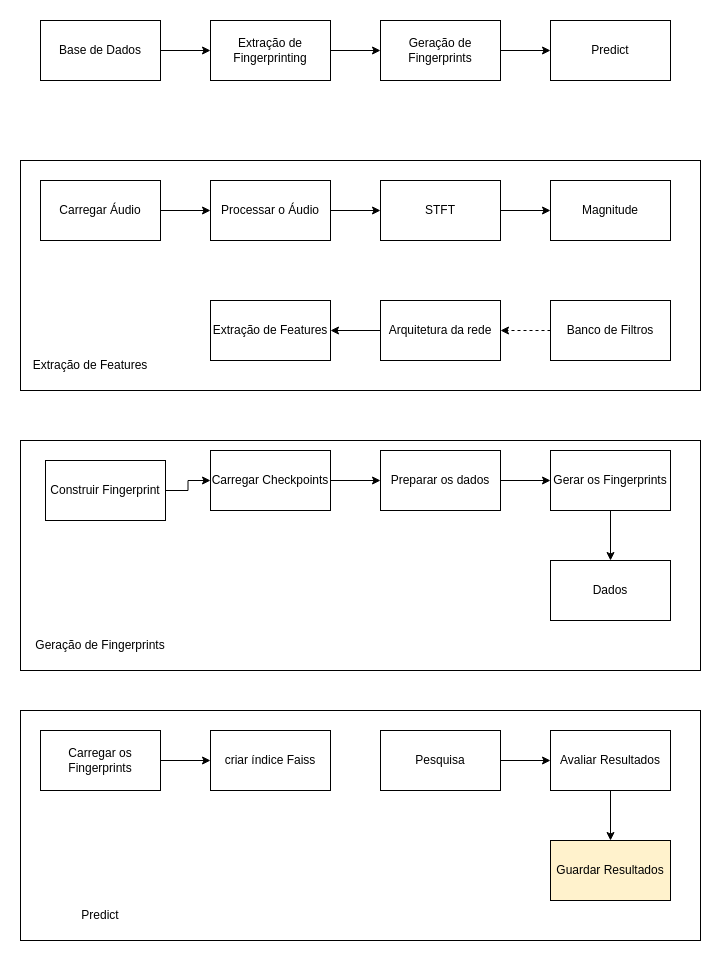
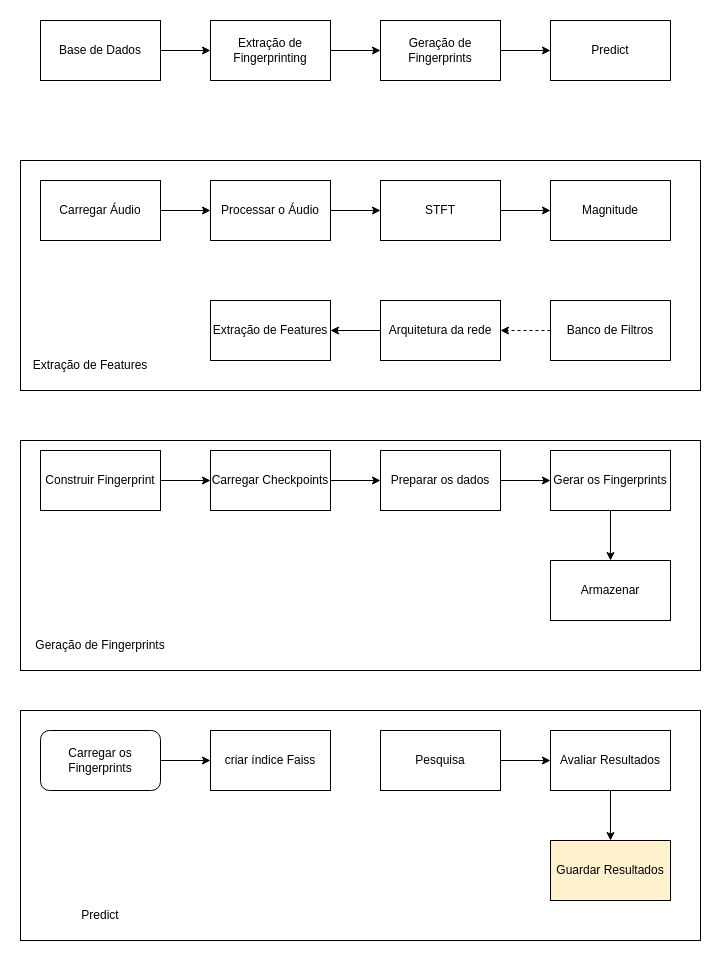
- <mxCell id="24" value="Construir Fingerprint" style="rounded=0;whiteSpace=wrap;html=1;" vertex="1" parent="1"><mxGeometry x="45" y="460" width="120" height="60" as="geometry" /></mxCell>
+ <mxCell id="24" value="Construir Fingerprint" style="rounded=0;whiteSpace=wrap;html=1;" vertex="1" parent="1"><mxGeometry x="40" y="450" width="120" height="60" as="geometry" /></mxCell>
- <mxCell id="31" value="Dados" style="rounded=0;whiteSpace=wrap;html=1;" vertex="1" parent="1"><mxGeometry x="550" y="560" width="120" height="60" as="geometry" /></mxCell>
+ <mxCell id="31" value="Armazenar" style="rounded=0;whiteSpace=wrap;html=1;" vertex="1" parent="1"><mxGeometry x="550" y="560" width="120" height="60" as="geometry" /></mxCell>
- <mxCell id="34" value="Carregar os Fingerprints" style="rounded=0;whiteSpace=wrap;html=1;" vertex="1" parent="1"><mxGeometry x="40" y="730" width="120" height="60" as="geometry" /></mxCell>
+ <mxCell id="34" value="Carregar os Fingerprints" style="whiteSpace=wrap;html=1;rounded=1;" vertex="1" parent="1"><mxGeometry x="40" y="730" width="120" height="60" as="geometry" /></mxCell>
